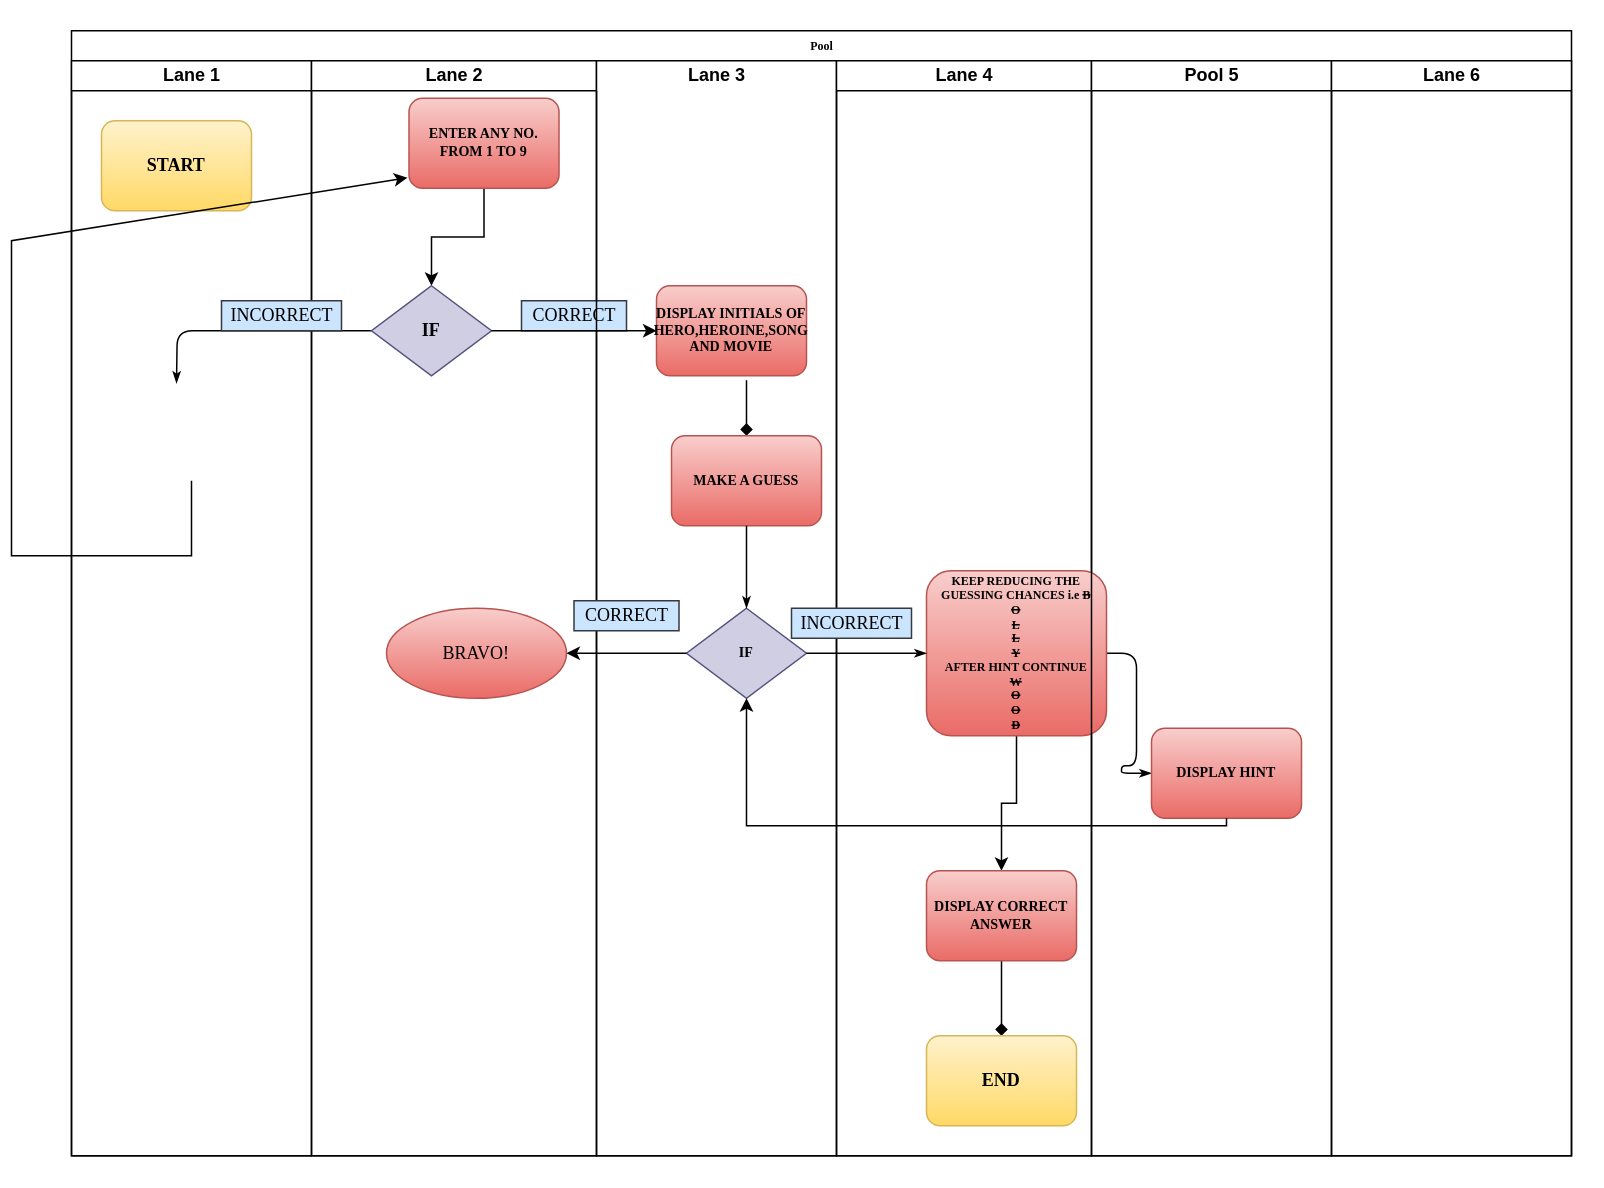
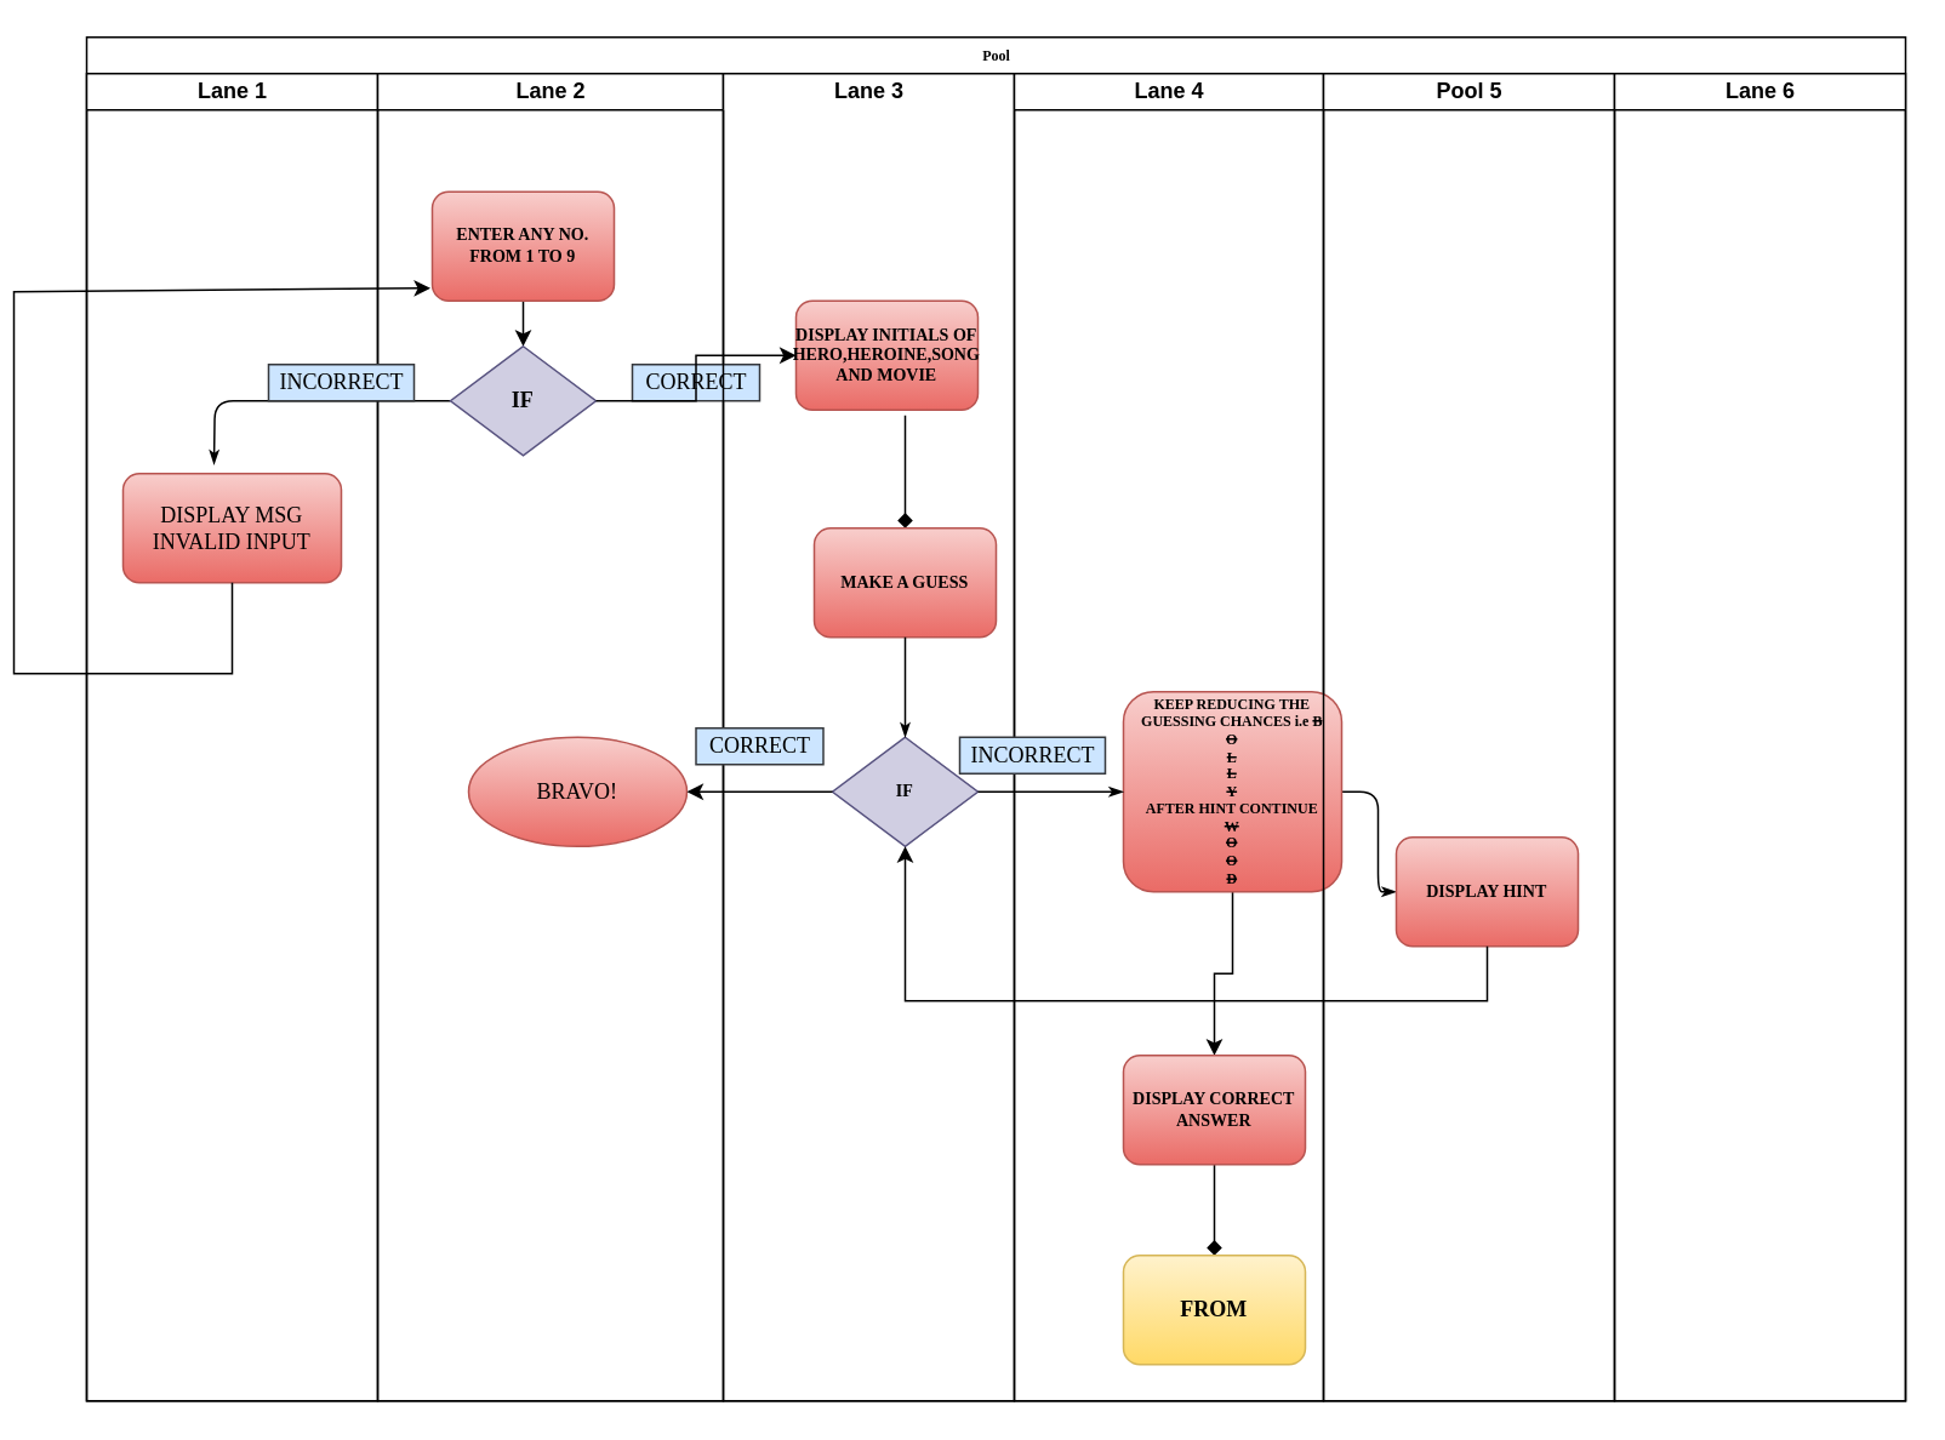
- <mxCell id="10" value="&lt;h3&gt;&lt;b&gt;&lt;font face=&quot;Times New Roman&quot;&gt;ENTER ANY NO. FROM 1 TO 9&lt;/font&gt;&lt;/b&gt;&lt;/h3&gt;" style="rounded=1;whiteSpace=wrap;html=1;shadow=0;labelBackgroundColor=none;strokeWidth=1;fontFamily=Verdana;fontSize=8;align=center;fillColor=#f8cecc;gradientColor=#ea6b66;strokeColor=#b85450;" parent="8" vertex="1"><mxGeometry x="65" y="25" width="100" height="60" as="geometry" /></mxCell>
+ <mxCell id="10" value="&lt;h3&gt;&lt;b&gt;&lt;font face=&quot;Times New Roman&quot;&gt;ENTER ANY NO. FROM 1 TO 9&lt;/font&gt;&lt;/b&gt;&lt;/h3&gt;" style="rounded=1;whiteSpace=wrap;html=1;shadow=0;labelBackgroundColor=none;strokeWidth=1;fontFamily=Verdana;fontSize=8;align=center;fillColor=#f8cecc;gradientColor=#ea6b66;strokeColor=#b85450;" parent="8" vertex="1"><mxGeometry x="30" y="65" width="100" height="60" as="geometry" /></mxCell>
- <mxCell id="4" value="&lt;h2&gt;&lt;b&gt;START&lt;/b&gt;&lt;/h2&gt;" style="rounded=1;whiteSpace=wrap;html=1;shadow=0;labelBackgroundColor=none;strokeWidth=1;fontFamily=Verdana;fontSize=8;align=center;fillColor=#fff2cc;strokeColor=#d6b656;gradientColor=#ffd966;" parent="3" vertex="1"><mxGeometry x="20" y="40" width="100" height="60" as="geometry" /></mxCell>
- <mxCell id="18" value="&lt;h3&gt;&lt;font face=&quot;Times New Roman&quot;&gt;DISPLAY INITIALS OF HERO,HEROINE,SONG AND MOVIE&lt;/font&gt;&lt;/h3&gt;" style="rounded=1;whiteSpace=wrap;html=1;shadow=0;labelBackgroundColor=none;strokeWidth=1;fontFamily=Verdana;fontSize=8;align=center;fillColor=#f8cecc;gradientColor=#ea6b66;strokeColor=#b85450;" parent="16" vertex="1"><mxGeometry x="40" y="150" width="100" height="60" as="geometry" /></mxCell>
+ <mxCell id="18" value="&lt;h3&gt;&lt;font face=&quot;Times New Roman&quot;&gt;DISPLAY INITIALS OF HERO,HEROINE,SONG AND MOVIE&lt;/font&gt;&lt;/h3&gt;" style="rounded=1;whiteSpace=wrap;html=1;shadow=0;labelBackgroundColor=none;strokeWidth=1;fontFamily=Verdana;fontSize=8;align=center;fillColor=#f8cecc;gradientColor=#ea6b66;strokeColor=#b85450;" parent="16" vertex="1"><mxGeometry x="40" y="125" width="100" height="60" as="geometry" /></mxCell>
+ <mxCell id="5" value="DISPLAY MSG INVALID INPUT" style="rounded=1;whiteSpace=wrap;html=1;fontFamily=Times New Roman;fillColor=#f8cecc;gradientColor=#ea6b66;strokeColor=#b85450;" vertex="1" parent="3"><mxGeometry x="20" y="220" width="120" height="60" as="geometry" /></mxCell>
- <mxCell id="30" value="&lt;h3&gt;&lt;b&gt;&lt;font face=&quot;Times New Roman&quot;&gt;DISPLAY HINT&lt;/font&gt;&lt;/b&gt;&lt;/h3&gt;" style="rounded=1;whiteSpace=wrap;html=1;shadow=0;labelBackgroundColor=none;strokeWidth=1;fontFamily=Verdana;fontSize=8;align=center;fillColor=#f8cecc;gradientColor=#ea6b66;strokeColor=#b85450;" parent="29" vertex="1"><mxGeometry x="40" y="445" width="100" height="60" as="geometry" /></mxCell>
+ <mxCell id="30" value="&lt;h3&gt;&lt;b&gt;&lt;font face=&quot;Times New Roman&quot;&gt;DISPLAY HINT&lt;/font&gt;&lt;/b&gt;&lt;/h3&gt;" style="rounded=1;whiteSpace=wrap;html=1;shadow=0;labelBackgroundColor=none;strokeWidth=1;fontFamily=Verdana;fontSize=8;align=center;fillColor=#f8cecc;gradientColor=#ea6b66;strokeColor=#b85450;" parent="29" vertex="1"><mxGeometry x="40" y="420" width="100" height="60" as="geometry" /></mxCell>
- <mxCell id="27" value="&lt;h2&gt;&lt;b&gt;&lt;font face=&quot;Times New Roman&quot;&gt;END&lt;/font&gt;&lt;/b&gt;&lt;/h2&gt;" style="rounded=1;whiteSpace=wrap;html=1;shadow=0;labelBackgroundColor=none;strokeWidth=1;fontFamily=Verdana;fontSize=8;align=center;fillColor=#fff2cc;strokeColor=#d6b656;gradientColor=#ffd966;" parent="22" vertex="1"><mxGeometry x="60" y="650" width="100" height="60" as="geometry" /></mxCell>
+ <mxCell id="27" value="&lt;h2&gt;&lt;b&gt;&lt;font face=&quot;Times New Roman&quot;&gt;FROM&lt;/font&gt;&lt;/b&gt;&lt;/h2&gt;" style="rounded=1;whiteSpace=wrap;html=1;shadow=0;labelBackgroundColor=none;strokeWidth=1;fontFamily=Verdana;fontSize=8;align=center;fillColor=#fff2cc;strokeColor=#d6b656;gradientColor=#ffd966;" parent="22" vertex="1"><mxGeometry x="60" y="650" width="100" height="60" as="geometry" /></mxCell>
